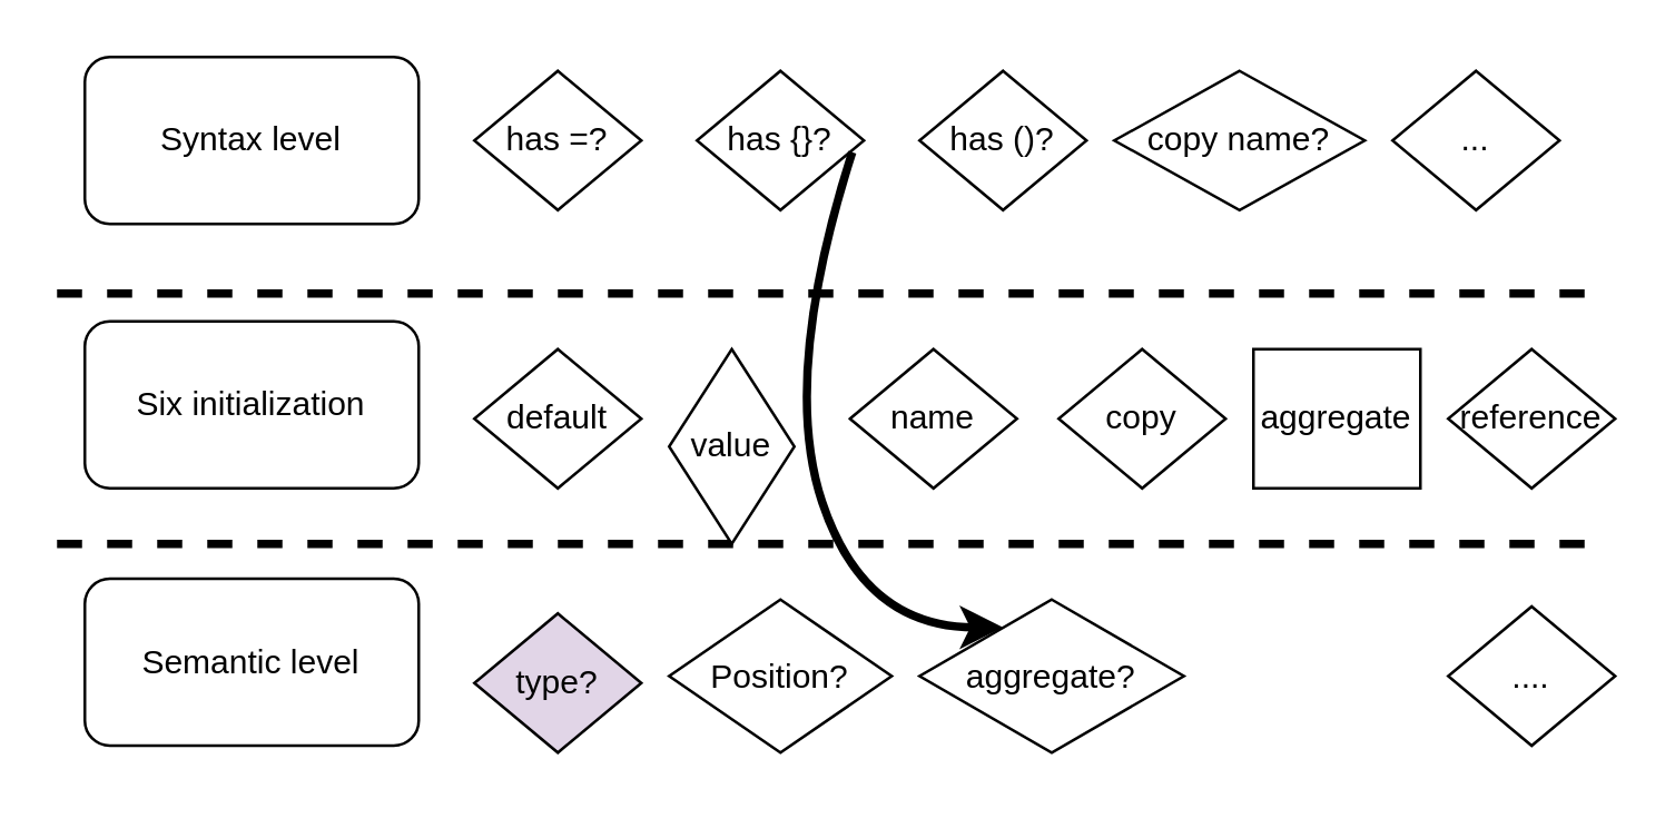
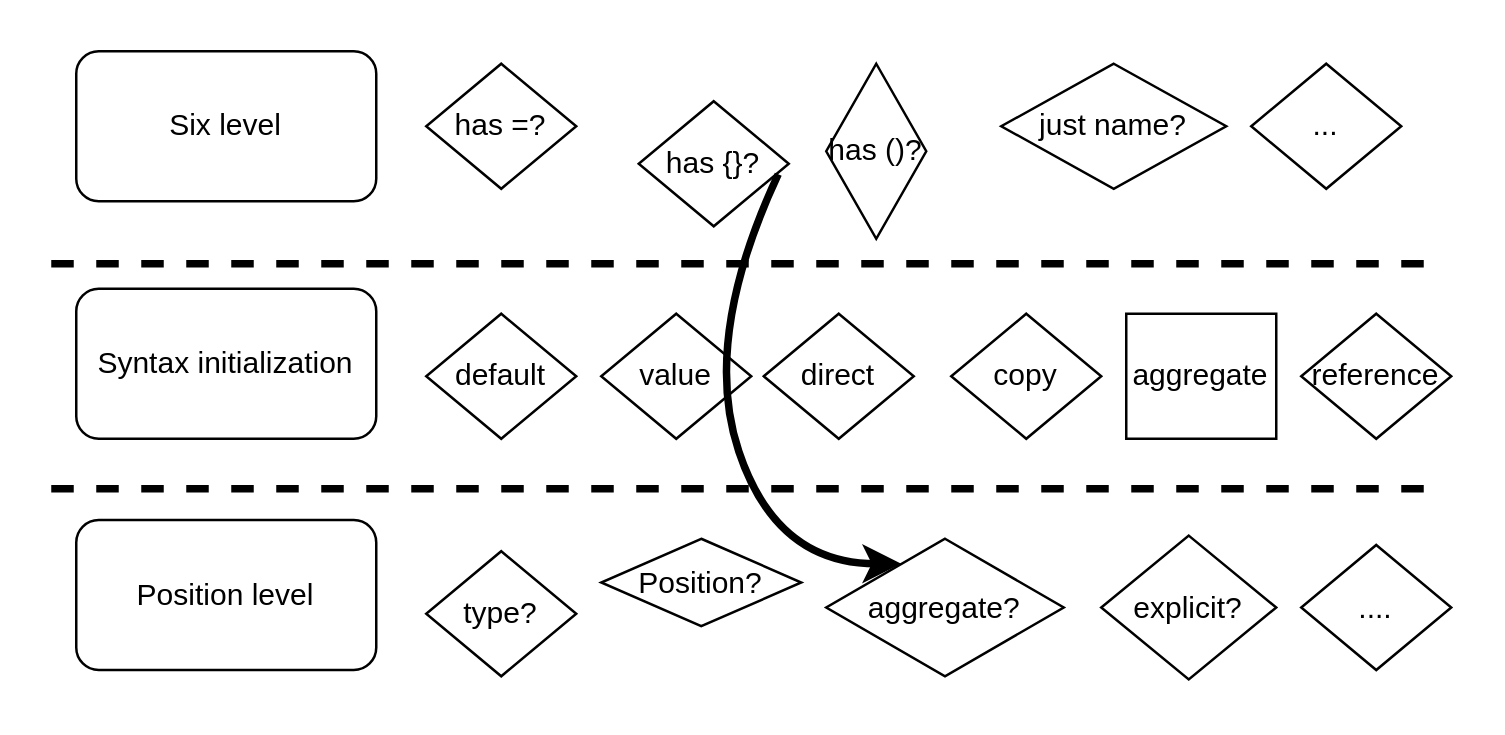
- <mxCell id="2" value="Syntax level" style="rounded=1;whiteSpace=wrap;html=1;" vertex="1" parent="1"><mxGeometry x="30" y="20" width="120" height="60" as="geometry" /></mxCell>
+ <mxCell id="2" value="Six level" style="rounded=1;whiteSpace=wrap;html=1;" vertex="1" parent="1"><mxGeometry x="30" y="20" width="120" height="60" as="geometry" /></mxCell>
- <mxCell id="6" value="has {}?" style="rhombus;whiteSpace=wrap;html=1;" vertex="1" parent="1"><mxGeometry x="250" y="25" width="60" height="50" as="geometry" /></mxCell>
+ <mxCell id="6" value="has {}?" style="rhombus;whiteSpace=wrap;html=1;" vertex="1" parent="1"><mxGeometry x="255" y="40" width="60" height="50" as="geometry" /></mxCell>
- <mxCell id="7" value="has ()?" style="rhombus;whiteSpace=wrap;html=1;" vertex="1" parent="1"><mxGeometry x="330" y="25" width="60" height="50" as="geometry" /></mxCell>
+ <mxCell id="7" value="has ()?" style="rhombus;whiteSpace=wrap;html=1;" vertex="1" parent="1"><mxGeometry x="330" y="25" width="40" height="70" as="geometry" /></mxCell>
- <mxCell id="8" value="copy name?" style="rhombus;whiteSpace=wrap;html=1;" vertex="1" parent="1"><mxGeometry x="400" y="25" width="90" height="50" as="geometry" /></mxCell>
+ <mxCell id="8" value="just name?" style="rhombus;whiteSpace=wrap;html=1;" vertex="1" parent="1"><mxGeometry x="400" y="25" width="90" height="50" as="geometry" /></mxCell>
- <mxCell id="3" value="Six initialization" style="rounded=1;whiteSpace=wrap;html=1;" vertex="1" parent="1"><mxGeometry x="30" y="115" width="120" height="60" as="geometry" /></mxCell>
+ <mxCell id="3" value="Syntax initialization" style="rounded=1;whiteSpace=wrap;html=1;" vertex="1" parent="1"><mxGeometry x="30" y="115" width="120" height="60" as="geometry" /></mxCell>
- <mxCell id="15" value="name" style="rhombus;whiteSpace=wrap;html=1;" vertex="1" parent="1"><mxGeometry x="305" y="125" width="60" height="50" as="geometry" /></mxCell>
+ <mxCell id="15" value="direct" style="rhombus;whiteSpace=wrap;html=1;" vertex="1" parent="1"><mxGeometry x="305" y="125" width="60" height="50" as="geometry" /></mxCell>
- <mxCell id="13" value="value" style="rhombus;whiteSpace=wrap;html=1;" vertex="1" parent="1"><mxGeometry x="240" y="125" width="45" height="70" as="geometry" /></mxCell>
+ <mxCell id="13" value="value" style="rhombus;whiteSpace=wrap;html=1;" vertex="1" parent="1"><mxGeometry x="240" y="125" width="60" height="50" as="geometry" /></mxCell>
- <mxCell id="4" value="Semantic level" style="rounded=1;whiteSpace=wrap;html=1;" vertex="1" parent="1"><mxGeometry x="30" y="207.5" width="120" height="60" as="geometry" /></mxCell>
+ <mxCell id="4" value="Position level" style="rounded=1;whiteSpace=wrap;html=1;" vertex="1" parent="1"><mxGeometry x="30" y="207.5" width="120" height="60" as="geometry" /></mxCell>
- <mxCell id="18" value="Position?" style="rhombus;whiteSpace=wrap;html=1;" vertex="1" parent="1"><mxGeometry x="240" y="215" width="80" height="55" as="geometry" /></mxCell>
+ <mxCell id="18" value="Position?" style="rhombus;whiteSpace=wrap;html=1;" vertex="1" parent="1"><mxGeometry x="240" y="215" width="80" height="35" as="geometry" /></mxCell>
+ <mxCell id="19" value="explicit?" style="rhombus;whiteSpace=wrap;html=1;" vertex="1" parent="1"><mxGeometry x="440" y="213.75" width="70" height="57.5" as="geometry" /></mxCell>
- <mxCell id="17" value="type?" style="rhombus;whiteSpace=wrap;html=1;fillColor=#e1d5e7;" vertex="1" parent="1"><mxGeometry x="170" y="220" width="60" height="50" as="geometry" /></mxCell>
+ <mxCell id="17" value="type?" style="rhombus;whiteSpace=wrap;html=1;" vertex="1" parent="1"><mxGeometry x="170" y="220" width="60" height="50" as="geometry" /></mxCell>
